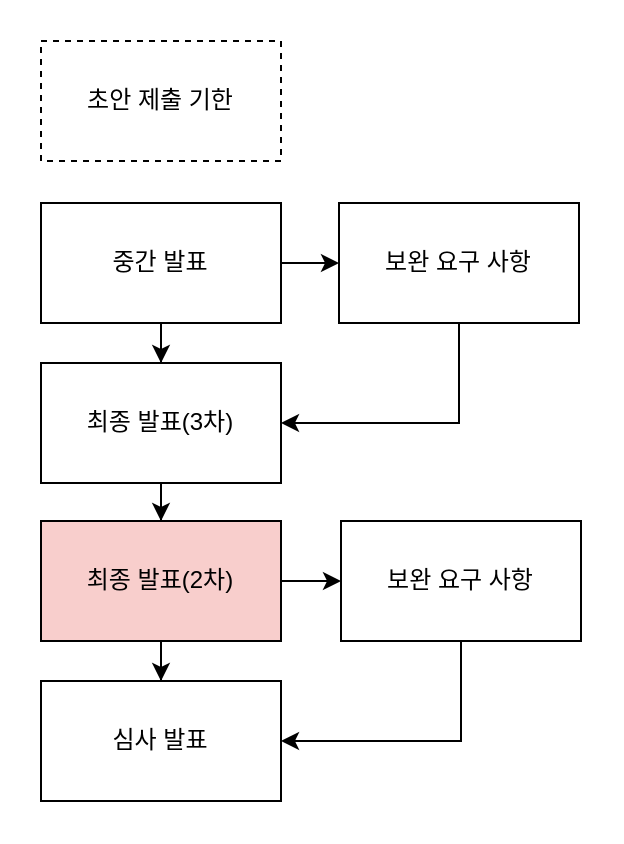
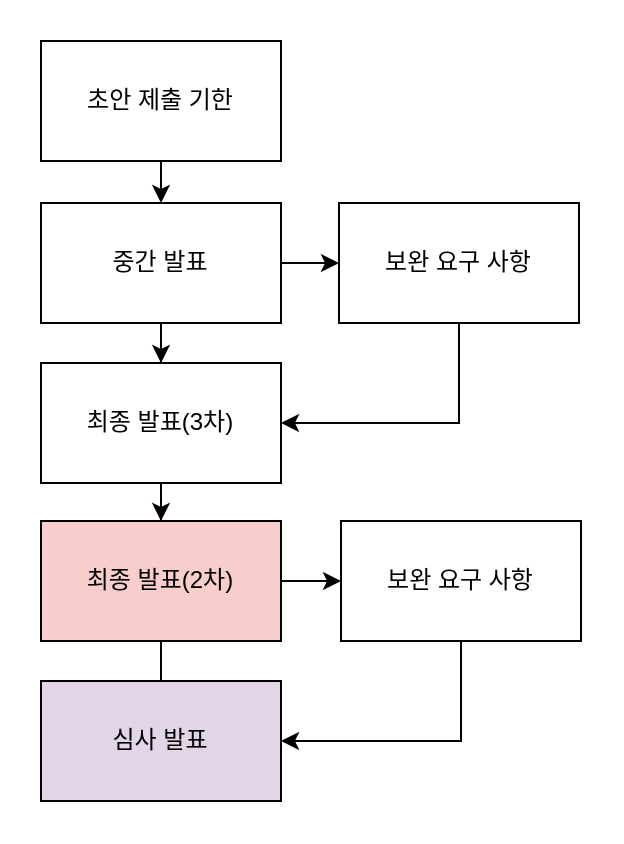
- <mxCell id="3" value="초안 제출 기한" style="whiteSpace=wrap;html=1;rounded=0;dashed=1;" vertex="1" parent="1"><mxGeometry x="20" y="20" width="120" height="60" as="geometry" /></mxCell>
+ <mxCell id="3" value="초안 제출 기한" style="whiteSpace=wrap;html=1;rounded=0;" vertex="1" parent="1"><mxGeometry x="20" y="20" width="120" height="60" as="geometry" /></mxCell>
+ <mxCell id="2" value="" style="edgeStyle=orthogonalEdgeStyle;rounded=0;orthogonalLoop=1;jettySize=auto;html=1;" edge="1" parent="1" source="3" target="6"><mxGeometry relative="1" as="geometry" /></mxCell>
- <mxCell id="10" value="" style="edgeStyle=orthogonalEdgeStyle;rounded=0;orthogonalLoop=1;jettySize=auto;html=1;" edge="1" parent="1" source="12" target="13"><mxGeometry relative="1" as="geometry" /></mxCell>
+ <mxCell id="10" value="" style="edgeStyle=orthogonalEdgeStyle;rounded=0;orthogonalLoop=1;jettySize=auto;html=1;endArrow=none;" edge="1" parent="1" source="12" target="13"><mxGeometry relative="1" as="geometry" /></mxCell>
- <mxCell id="13" value="심사 발표" style="whiteSpace=wrap;html=1;rounded=0;" vertex="1" parent="1"><mxGeometry x="20" y="340" width="120" height="60" as="geometry" /></mxCell>
+ <mxCell id="13" value="심사 발표" style="whiteSpace=wrap;html=1;rounded=0;fillColor=#e1d5e7;" vertex="1" parent="1"><mxGeometry x="20" y="340" width="120" height="60" as="geometry" /></mxCell>
